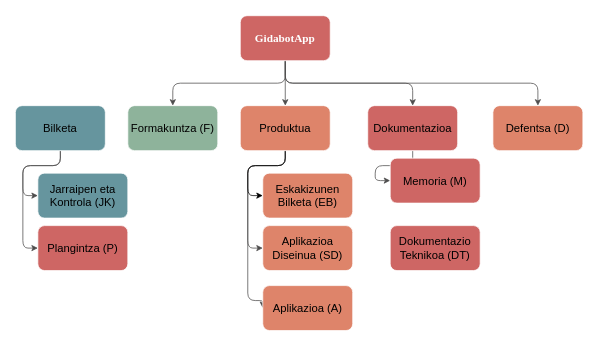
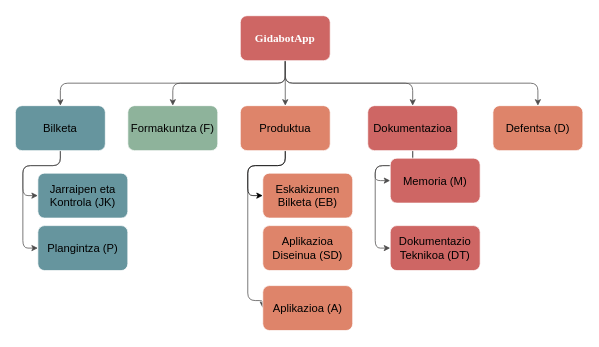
+ <mxCell id="2" style="edgeStyle=orthogonalEdgeStyle;orthogonalLoop=1;jettySize=auto;html=1;strokeColor=#4D4C4C;exitX=0.5;exitY=1;exitDx=0;exitDy=0;rounded=1;" parent="1" source="7" target="10" edge="1"><mxGeometry relative="1" as="geometry" /></mxCell>
+ <mxCell id="22" style="edgeStyle=orthogonalEdgeStyle;rounded=1;orthogonalLoop=1;jettySize=auto;html=1;entryX=0;entryY=0.5;entryDx=0;entryDy=0;fontFamily=Helvetica;strokeColor=#4D4C4C;" parent="1" source="23" target="25" edge="1"><mxGeometry relative="1" as="geometry"><Array as="points"><mxPoint x="550" y="220" /><mxPoint x="500" y="220" /><mxPoint x="500" y="330" /></Array></mxGeometry></mxCell>
- <mxCell id="11" value="Plangintza (P)" style="rounded=1;whiteSpace=wrap;html=1;fontFamily=Helvetica;fillColor=#ce6664;strokeColor=#FFFFFF;fontSize=15;" parent="1" vertex="1"><mxGeometry x="50" y="300" width="120" height="60" as="geometry" /></mxCell>
+ <mxCell id="11" value="Plangintza (P)" style="rounded=1;whiteSpace=wrap;html=1;fontFamily=Helvetica;fillColor=#66959E;strokeColor=#FFFFFF;fontSize=15;" parent="1" vertex="1"><mxGeometry x="50" y="300" width="120" height="60" as="geometry" /></mxCell>
- <mxCell id="14" style="edgeStyle=orthogonalEdgeStyle;rounded=1;orthogonalLoop=1;jettySize=auto;html=1;entryX=0;entryY=0.5;entryDx=0;entryDy=0;fontFamily=Helvetica;strokeColor=#4D4C4C;" parent="1" source="18" target="19" edge="1"><mxGeometry relative="1" as="geometry"><Array as="points"><mxPoint x="380" y="220" /><mxPoint x="330" y="220" /><mxPoint x="330" y="330" /></Array></mxGeometry></mxCell>
